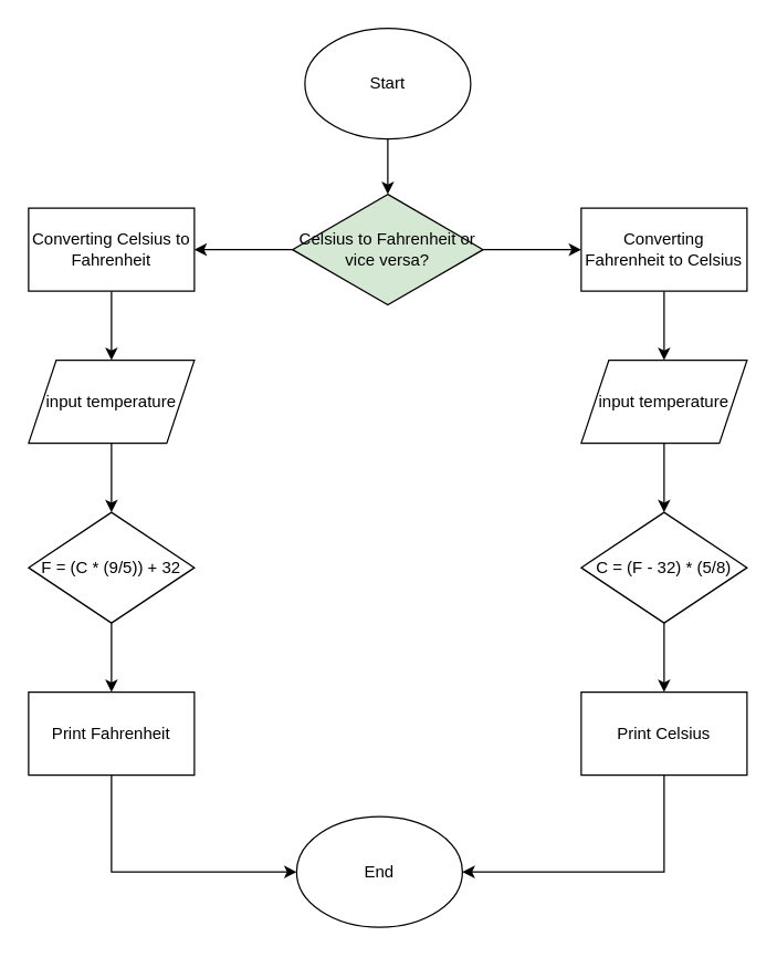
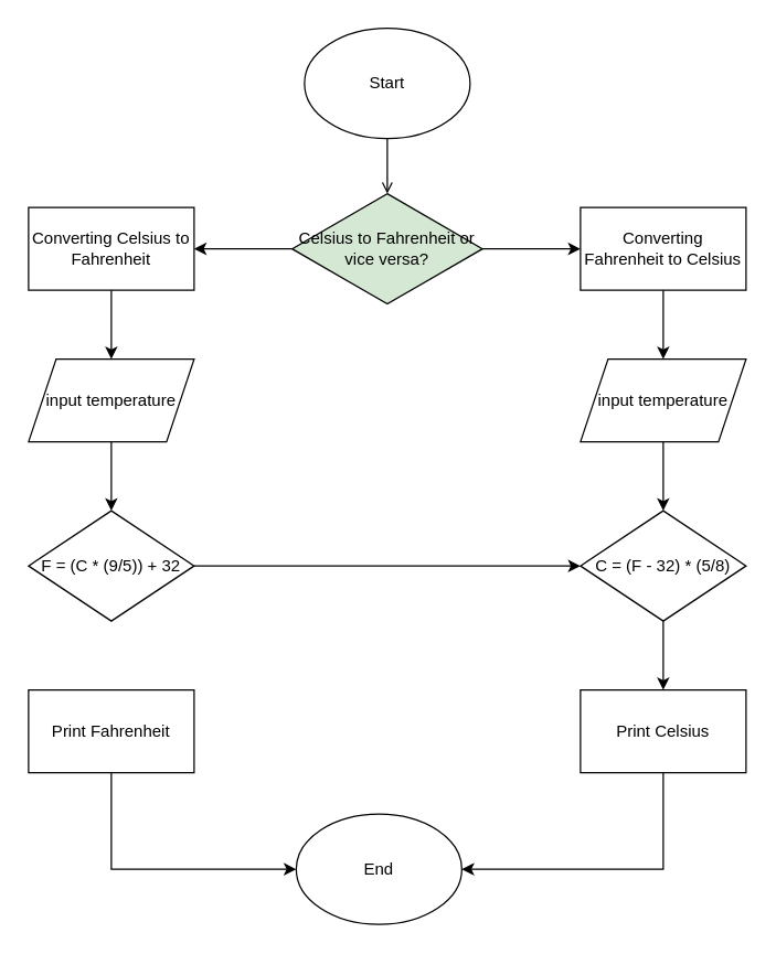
- <mxCell id="2" value="" style="edgeStyle=orthogonalEdgeStyle;rounded=0;orthogonalLoop=1;jettySize=auto;html=1;" edge="1" parent="1" source="3" target="6"><mxGeometry relative="1" as="geometry" /></mxCell>
+ <mxCell id="2" value="" style="edgeStyle=orthogonalEdgeStyle;rounded=0;orthogonalLoop=1;jettySize=auto;html=1;endArrow=open;" edge="1" parent="1" source="3" target="6"><mxGeometry relative="1" as="geometry" /></mxCell>
- <mxCell id="15" value="" style="edgeStyle=orthogonalEdgeStyle;rounded=0;orthogonalLoop=1;jettySize=auto;html=1;" edge="1" parent="1" source="16" target="19"><mxGeometry relative="1" as="geometry" /></mxCell>
+ <mxCell id="15" value="" style="edgeStyle=orthogonalEdgeStyle;rounded=0;orthogonalLoop=1;jettySize=auto;html=1;" edge="1" parent="1" source="16" target="18"><mxGeometry relative="1" as="geometry" /></mxCell>
